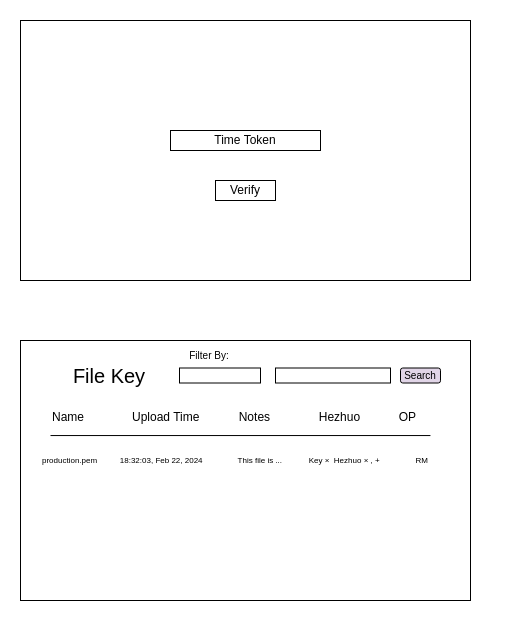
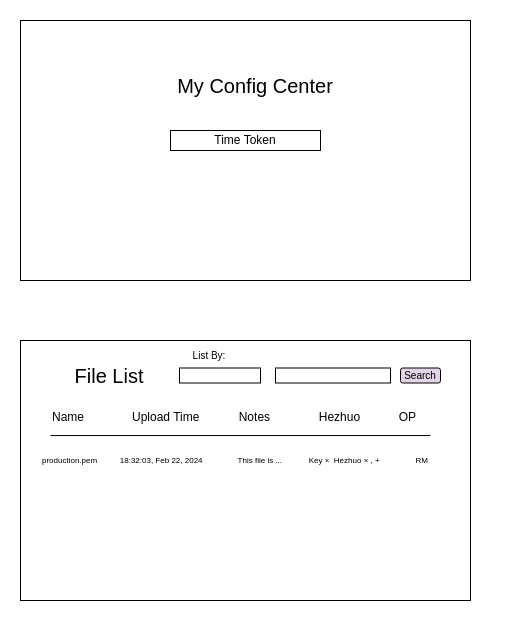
+ <mxCell id="7" value="My Config Center" style="text;html=1;align=center;verticalAlign=middle;whiteSpace=wrap;rounded=0;fontSize=20;" vertex="1" parent="1"><mxGeometry x="166.25" y="70" width="177.5" height="30" as="geometry" /></mxCell>
- <mxCell id="6" value="Verify" style="rounded=0;whiteSpace=wrap;html=1;strokeColor=default;align=center;verticalAlign=middle;fontFamily=Helvetica;fontSize=12;fontColor=default;fillColor=default;" vertex="1" parent="1"><mxGeometry x="215" y="180" width="60" height="20" as="geometry" /></mxCell>
- <mxCell id="13" value="&lt;font style=&quot;font-size: 10px;&quot;&gt;Filter By:&lt;/font&gt;" style="text;html=1;align=center;verticalAlign=middle;whiteSpace=wrap;rounded=0;" vertex="1" parent="1"><mxGeometry x="179" y="340" width="60" height="30" as="geometry" /></mxCell>
+ <mxCell id="13" value="&lt;font style=&quot;font-size: 10px;&quot;&gt;List By:&lt;/font&gt;" style="text;html=1;align=center;verticalAlign=middle;whiteSpace=wrap;rounded=0;" vertex="1" parent="1"><mxGeometry x="179" y="340" width="60" height="30" as="geometry" /></mxCell>
- <mxCell id="3" value="File Key" style="text;html=1;align=center;verticalAlign=middle;whiteSpace=wrap;rounded=0;fontSize=20;" vertex="1" parent="1"><mxGeometry x="20" y="360" width="177.5" height="30" as="geometry" /></mxCell>
+ <mxCell id="3" value="File List" style="text;html=1;align=center;verticalAlign=middle;whiteSpace=wrap;rounded=0;fontSize=20;" vertex="1" parent="1"><mxGeometry x="20" y="360" width="177.5" height="30" as="geometry" /></mxCell>
